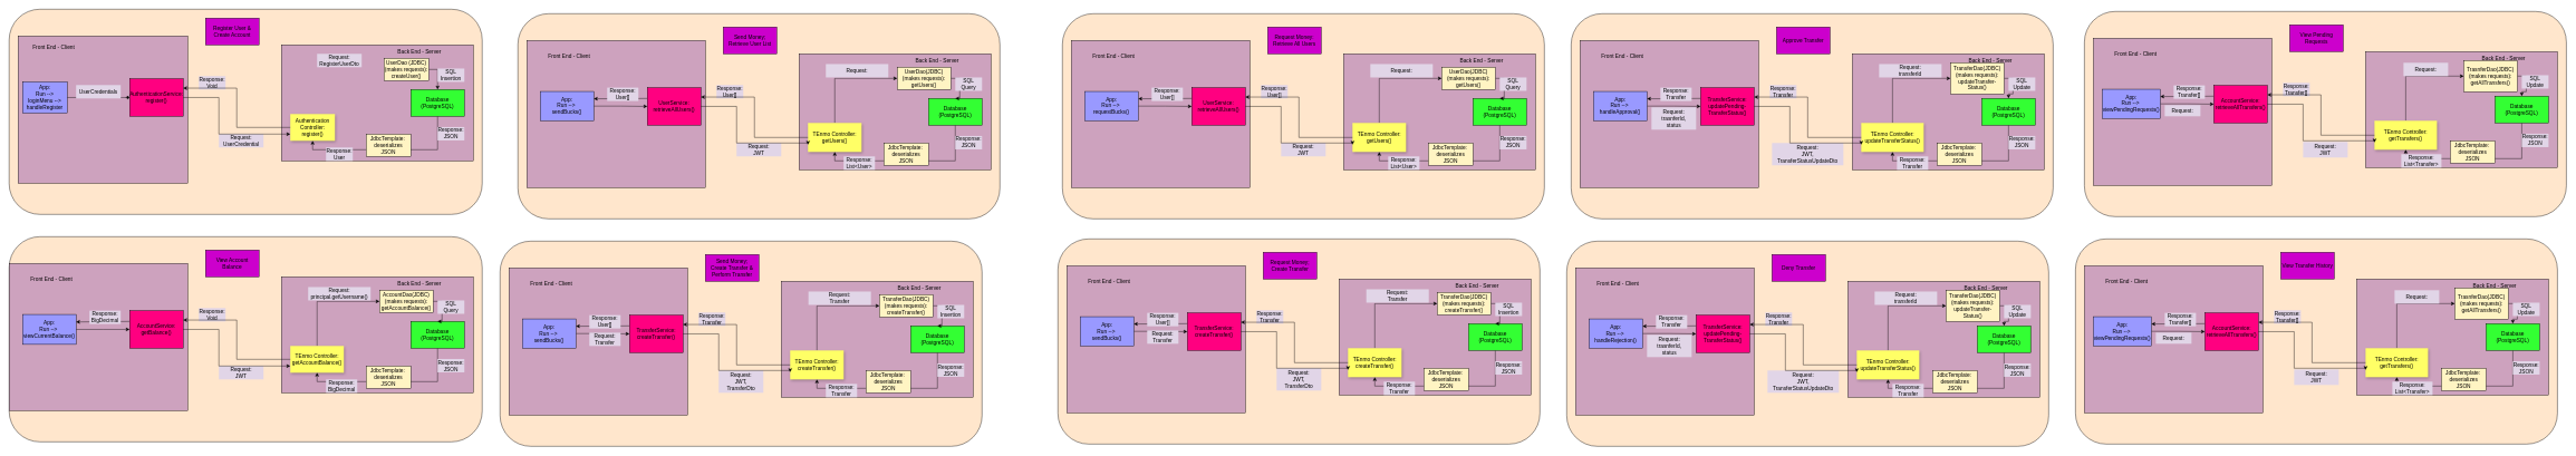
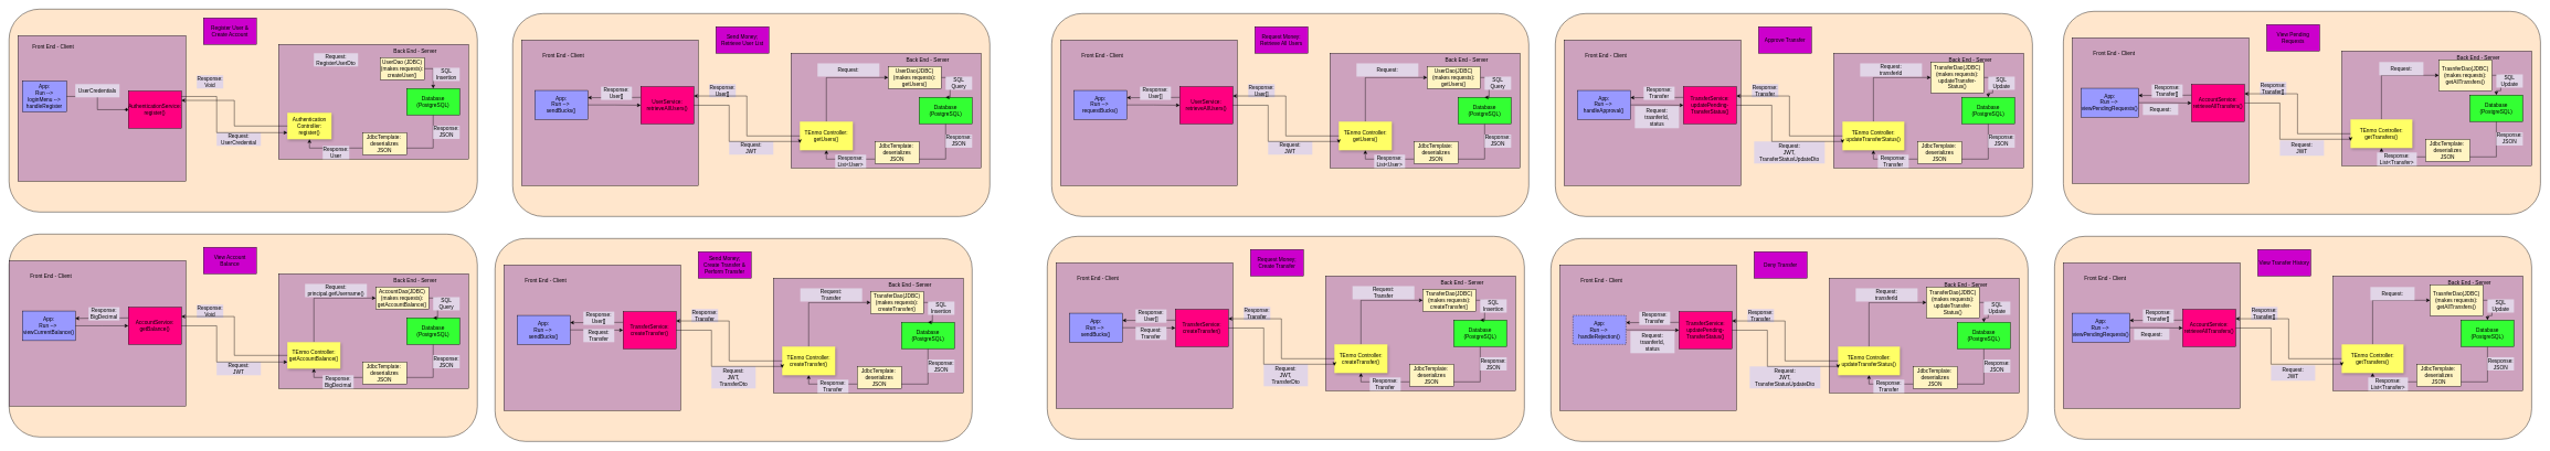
- <mxCell id="20" value="AuthenticationService:&lt;br&gt;register()" style="rounded=0;whiteSpace=wrap;html=1;fillColor=#FF0080;movable=1;resizable=1;rotatable=1;deletable=1;editable=1;locked=0;connectable=1;" vertex="1" parent="1"><mxGeometry x="290" y="175.83" width="120" height="84.17" as="geometry" /></mxCell>
+ <mxCell id="20" value="AuthenticationService:&lt;br&gt;register()" style="rounded=0;whiteSpace=wrap;html=1;fillColor=#FF0080;movable=1;resizable=1;rotatable=1;deletable=1;editable=1;locked=0;connectable=1;" vertex="1" parent="1"><mxGeometry x="290" y="205.83" width="120" height="84.17" as="geometry" /></mxCell>
- <mxCell id="218" value="App:&lt;br&gt;Run --&amp;gt;&amp;nbsp;&lt;br&gt;handleRejection()" style="rounded=0;whiteSpace=wrap;html=1;fillColor=#9999FF;movable=1;resizable=1;rotatable=1;deletable=1;editable=1;locked=0;connectable=1;" vertex="1" parent="1"><mxGeometry x="3560" y="714.37" width="120" height="65.63" as="geometry" /></mxCell>
+ <mxCell id="218" value="App:&lt;br&gt;Run --&amp;gt;&amp;nbsp;&lt;br&gt;handleRejection()" style="rounded=0;whiteSpace=wrap;html=1;fillColor=#9999FF;movable=1;resizable=1;rotatable=1;deletable=1;editable=1;locked=0;connectable=1;dashed=1;" vertex="1" parent="1"><mxGeometry x="3560" y="714.37" width="120" height="65.63" as="geometry" /></mxCell>
